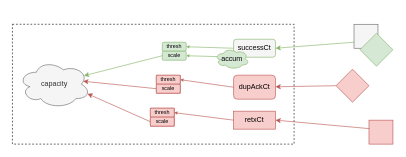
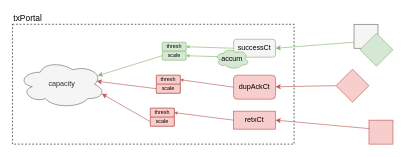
+ <mxCell id="3" value="&lt;font style=&quot;font-size: 14px&quot;&gt;txPortal&lt;/font&gt;" style="text;html=1;strokeColor=none;fillColor=none;align=left;verticalAlign=middle;whiteSpace=wrap;rounded=0;dashed=1;" parent="1" vertex="1"><mxGeometry x="20" y="20" width="155" height="20" as="geometry" /></mxCell>
- <mxCell id="8" value="capacity" style="ellipse;shape=cloud;whiteSpace=wrap;html=1;fillColor=#f5f5f5;strokeColor=#666666;fontColor=#333333;" parent="1" vertex="1"><mxGeometry x="30" y="100" width="120" height="80" as="geometry" /></mxCell>
+ <mxCell id="8" value="capacity" style="ellipse;shape=cloud;whiteSpace=wrap;html=1;fillColor=#f5f5f5;strokeColor=#666666;fontColor=#333333;" parent="1" vertex="1"><mxGeometry x="30" y="100" width="145" height="80" as="geometry" /></mxCell>
